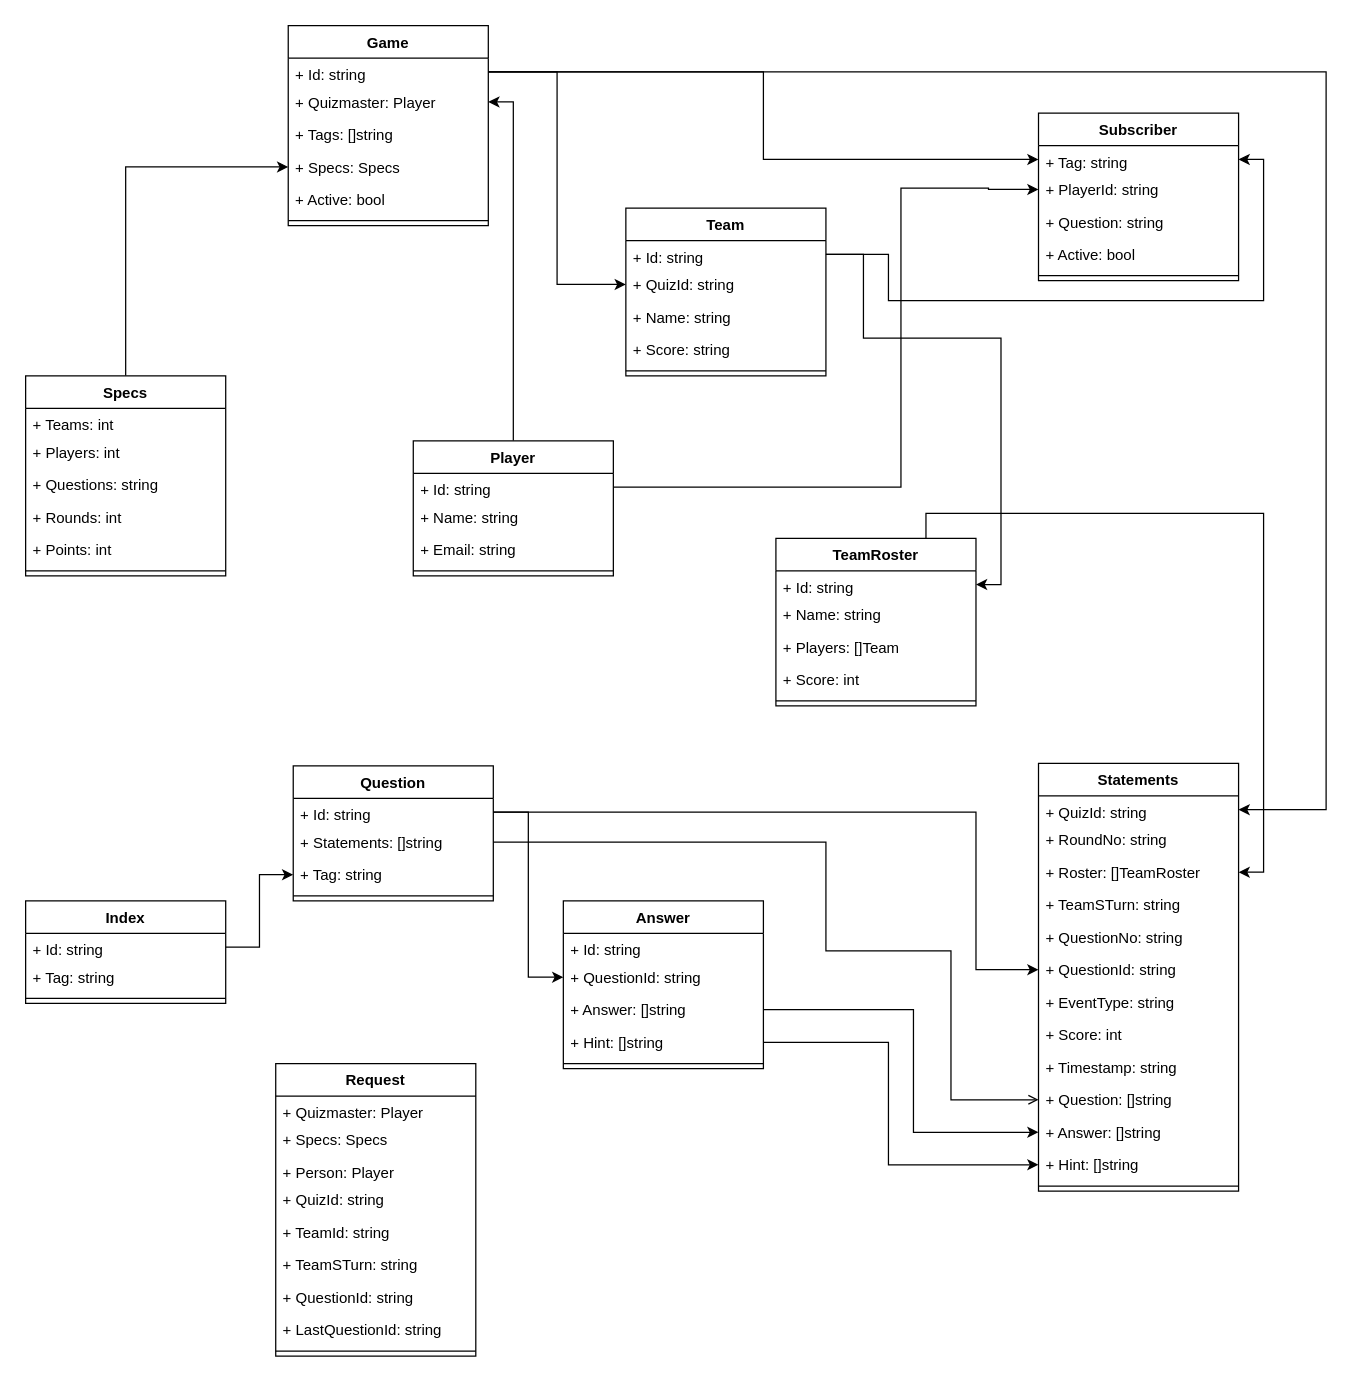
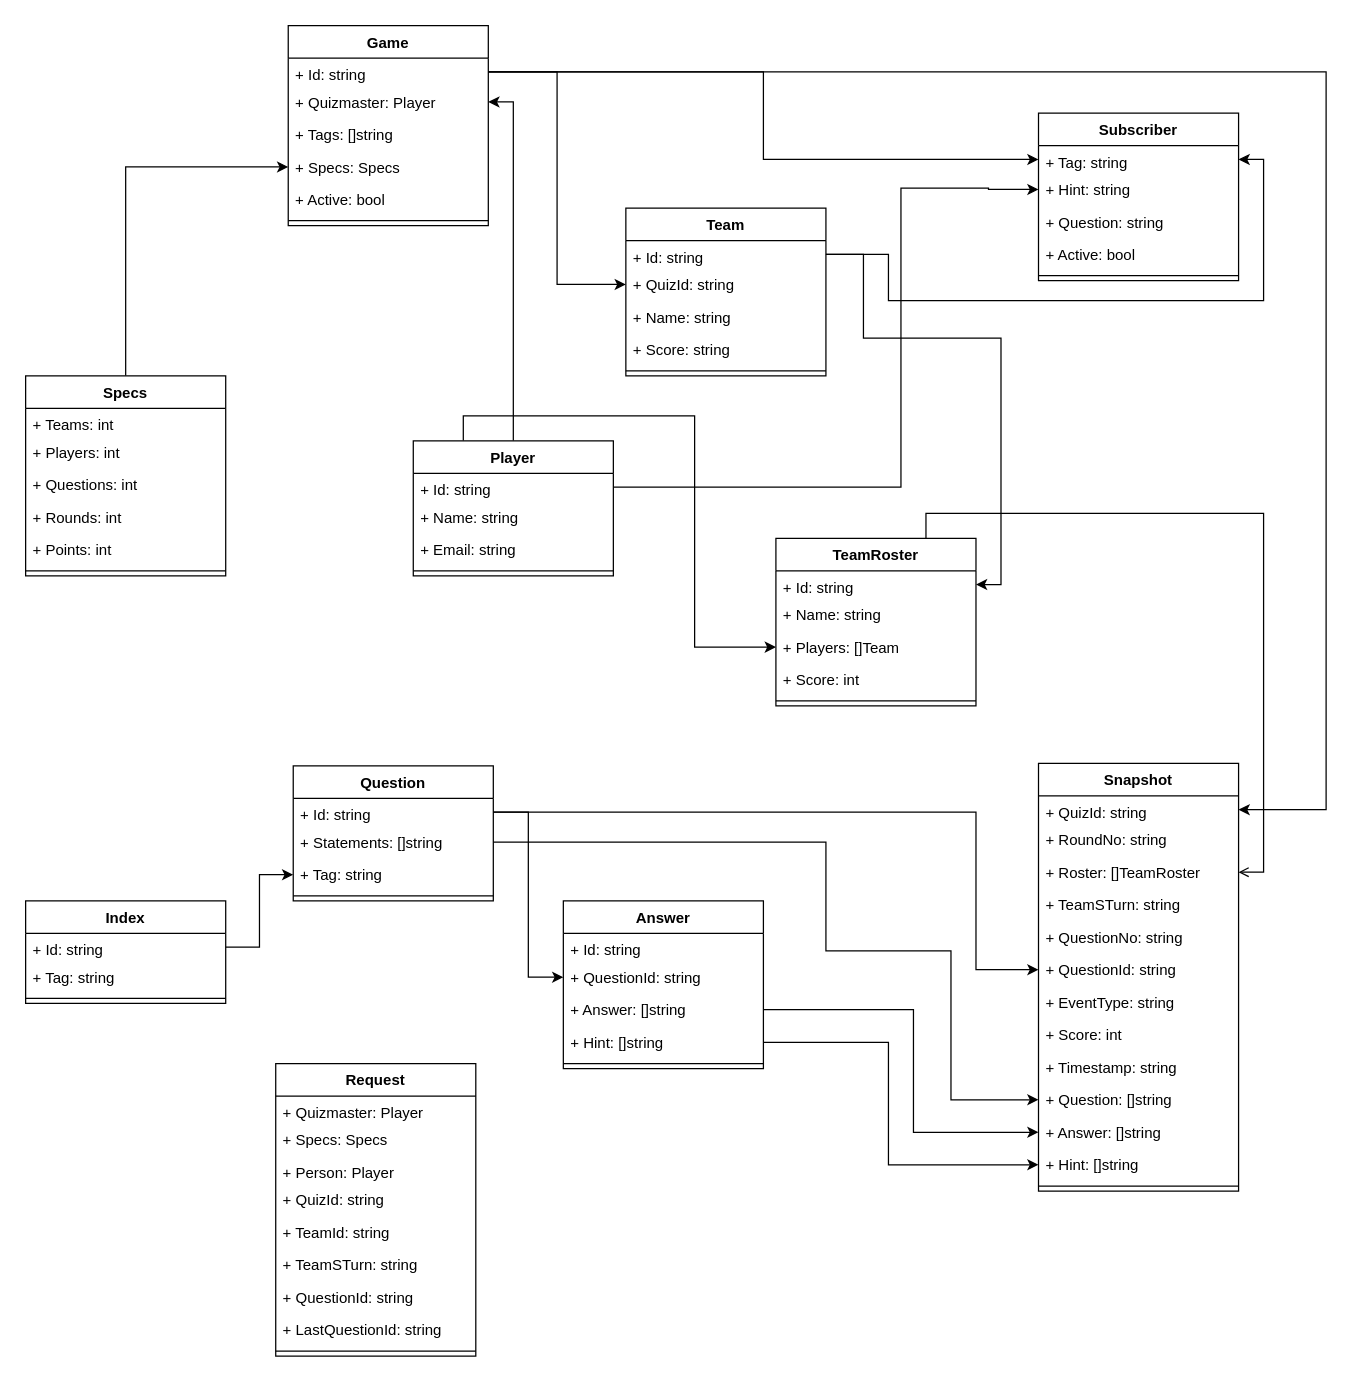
- <mxCell id="33" value="+ PlayerId: string" style="text;strokeColor=none;fillColor=none;align=left;verticalAlign=top;spacingLeft=4;spacingRight=4;overflow=hidden;rotatable=0;points=[[0,0.5],[1,0.5]];portConstraint=eastwest;" parent="31" vertex="1"><mxGeometry y="48" width="160" height="26" as="geometry" /></mxCell>
+ <mxCell id="33" value="+ Hint: string" style="text;strokeColor=none;fillColor=none;align=left;verticalAlign=top;spacingLeft=4;spacingRight=4;overflow=hidden;rotatable=0;points=[[0,0.5],[1,0.5]];portConstraint=eastwest;" parent="31" vertex="1"><mxGeometry y="48" width="160" height="26" as="geometry" /></mxCell>
+ <mxCell id="18" style="edgeStyle=orthogonalEdgeStyle;rounded=0;orthogonalLoop=1;jettySize=auto;html=1;exitX=0.25;exitY=0;exitDx=0;exitDy=0;entryX=0;entryY=0.5;entryDx=0;entryDy=0;" parent="1" source="19" target="44" edge="1"><mxGeometry relative="1" as="geometry" /></mxCell>
- <mxCell id="13" value="+ Questions: string" style="text;strokeColor=none;fillColor=none;align=left;verticalAlign=top;spacingLeft=4;spacingRight=4;overflow=hidden;rotatable=0;points=[[0,0.5],[1,0.5]];portConstraint=eastwest;" parent="10" vertex="1"><mxGeometry y="74" width="160" height="26" as="geometry" /></mxCell>
+ <mxCell id="13" value="+ Questions: int" style="text;strokeColor=none;fillColor=none;align=left;verticalAlign=top;spacingLeft=4;spacingRight=4;overflow=hidden;rotatable=0;points=[[0,0.5],[1,0.5]];portConstraint=eastwest;" parent="10" vertex="1"><mxGeometry y="74" width="160" height="26" as="geometry" /></mxCell>
- <mxCell id="65" value="Statements" style="swimlane;fontStyle=1;align=center;verticalAlign=top;childLayout=stackLayout;horizontal=1;startSize=26;horizontalStack=0;resizeParent=1;resizeParentMax=0;resizeLast=0;collapsible=1;marginBottom=0;" parent="1" vertex="1"><mxGeometry x="830" y="610" width="160" height="342" as="geometry" /></mxCell>
+ <mxCell id="65" value="Snapshot" style="swimlane;fontStyle=1;align=center;verticalAlign=top;childLayout=stackLayout;horizontal=1;startSize=26;horizontalStack=0;resizeParent=1;resizeParentMax=0;resizeLast=0;collapsible=1;marginBottom=0;" parent="1" vertex="1"><mxGeometry x="830" y="610" width="160" height="342" as="geometry" /></mxCell>
- <mxCell id="40" style="edgeStyle=orthogonalEdgeStyle;rounded=0;orthogonalLoop=1;jettySize=auto;html=1;exitX=0.75;exitY=0;exitDx=0;exitDy=0;entryX=1;entryY=0.5;entryDx=0;entryDy=0;" parent="1" source="41" target="68" edge="1"><mxGeometry relative="1" as="geometry" /></mxCell>
+ <mxCell id="40" style="edgeStyle=orthogonalEdgeStyle;rounded=0;orthogonalLoop=1;jettySize=auto;html=1;exitX=0.75;exitY=0;exitDx=0;exitDy=0;entryX=1;entryY=0.5;entryDx=0;entryDy=0;endArrow=open;" parent="1" source="41" target="68" edge="1"><mxGeometry relative="1" as="geometry" /></mxCell>
- <mxCell id="81" style="edgeStyle=orthogonalEdgeStyle;rounded=0;orthogonalLoop=1;jettySize=auto;html=1;exitX=1;exitY=0.5;exitDx=0;exitDy=0;entryX=0;entryY=0.5;entryDx=0;entryDy=0;endArrow=open;" parent="1" source="50" target="75" edge="1"><mxGeometry relative="1" as="geometry"><Array as="points"><mxPoint x="660" y="673" /><mxPoint x="660" y="760" /><mxPoint x="760" y="760" /><mxPoint x="760" y="879" /></Array></mxGeometry></mxCell>
+ <mxCell id="81" style="edgeStyle=orthogonalEdgeStyle;rounded=0;orthogonalLoop=1;jettySize=auto;html=1;exitX=1;exitY=0.5;exitDx=0;exitDy=0;entryX=0;entryY=0.5;entryDx=0;entryDy=0;" parent="1" source="50" target="75" edge="1"><mxGeometry relative="1" as="geometry"><Array as="points"><mxPoint x="660" y="673" /><mxPoint x="660" y="760" /><mxPoint x="760" y="760" /><mxPoint x="760" y="879" /></Array></mxGeometry></mxCell>
